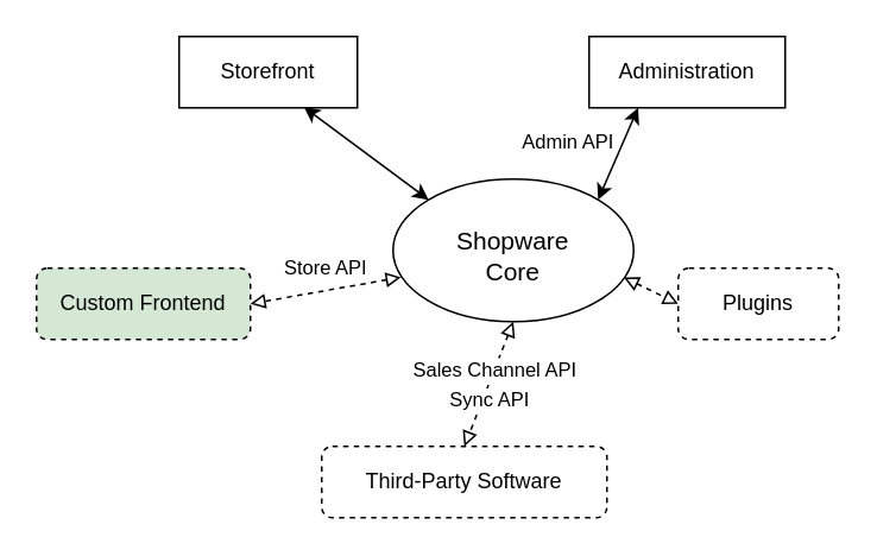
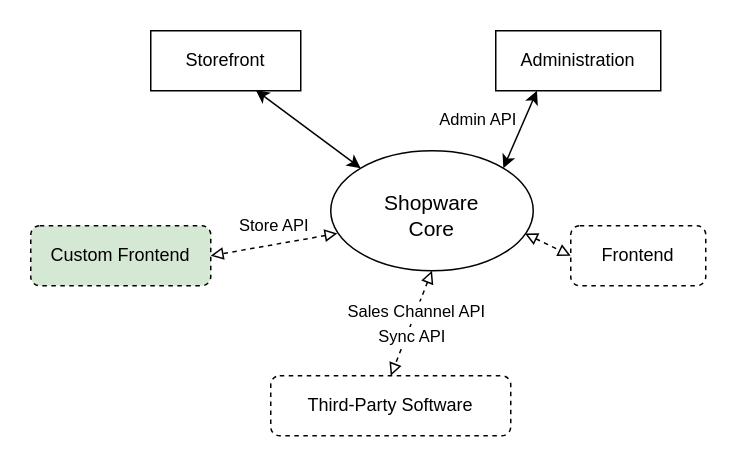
- <mxCell id="14" value="Plugins" style="rounded=1;whiteSpace=wrap;html=1;shadow=0;dashed=1;" parent="1" vertex="1"><mxGeometry x="380" y="150" width="90" height="40" as="geometry" /></mxCell>
+ <mxCell id="14" value="Frontend" style="rounded=1;whiteSpace=wrap;html=1;shadow=0;dashed=1;" parent="1" vertex="1"><mxGeometry x="380" y="150" width="90" height="40" as="geometry" /></mxCell>
